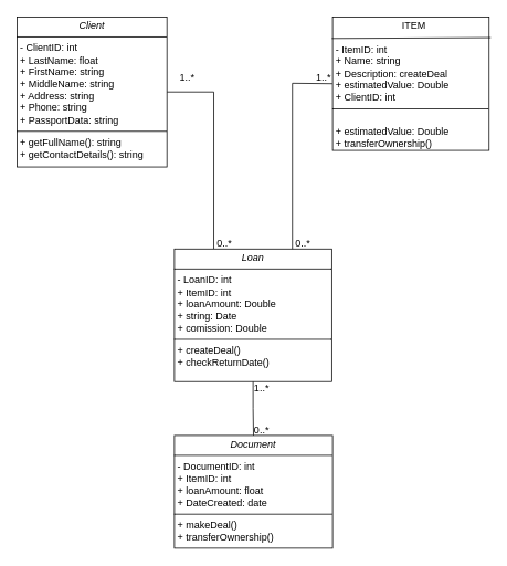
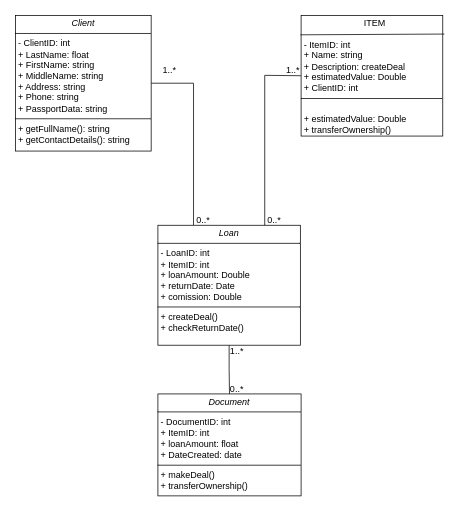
- <mxCell id="5" value="&lt;p style=&quot;margin:0px;margin-top:4px;text-align:center;&quot;&gt;&lt;i&gt;Loan&lt;/i&gt;&lt;/p&gt;&lt;hr size=&quot;1&quot; style=&quot;border-style:solid;&quot;&gt;&lt;p style=&quot;margin:0px;margin-left:4px;&quot;&gt;&lt;span class=&quot;hljs-operator&quot;&gt;- Loan&lt;/span&gt;ID: &lt;span class=&quot;hljs-type&quot;&gt;int&lt;/span&gt;&lt;/p&gt;&lt;p style=&quot;margin:0px;margin-left:4px;&quot;&gt;&lt;span class=&quot;hljs-operator&quot;&gt;+&lt;/span&gt;&amp;nbsp;ItemID: &lt;span class=&quot;hljs-type&quot;&gt;int&lt;/span&gt;&lt;/p&gt;&lt;p style=&quot;margin:0px;margin-left:4px;&quot;&gt;&lt;span class=&quot;hljs-operator&quot;&gt;+&lt;/span&gt;&amp;nbsp;loanAmount: Double&lt;/p&gt;&lt;p style=&quot;margin:0px;margin-left:4px;&quot;&gt;&lt;span class=&quot;hljs-operator&quot;&gt;+&lt;/span&gt;&amp;nbsp;string: Date&lt;br&gt;&lt;/p&gt;&lt;p style=&quot;margin:0px;margin-left:4px;&quot;&gt;+ comission: Double&lt;/p&gt;&lt;hr size=&quot;1&quot; style=&quot;border-style:solid;&quot;&gt;&lt;p style=&quot;margin:0px;margin-left:4px;&quot;&gt;&lt;span class=&quot;hljs-operator&quot;&gt;+&lt;/span&gt;&amp;nbsp;createDeal()&lt;/p&gt;&lt;p style=&quot;margin:0px;margin-left:4px;&quot;&gt;&lt;span class=&quot;hljs-operator&quot;&gt;+&lt;/span&gt; checkReturnDate()&lt;br&gt;&lt;/p&gt;" style="verticalAlign=top;align=left;overflow=fill;html=1;whiteSpace=wrap;" parent="1" vertex="1"><mxGeometry x="210" y="300" width="190" height="160" as="geometry" /></mxCell>
+ <mxCell id="5" value="&lt;p style=&quot;margin:0px;margin-top:4px;text-align:center;&quot;&gt;&lt;i&gt;Loan&lt;/i&gt;&lt;/p&gt;&lt;hr size=&quot;1&quot; style=&quot;border-style:solid;&quot;&gt;&lt;p style=&quot;margin:0px;margin-left:4px;&quot;&gt;&lt;span class=&quot;hljs-operator&quot;&gt;- Loan&lt;/span&gt;ID: &lt;span class=&quot;hljs-type&quot;&gt;int&lt;/span&gt;&lt;/p&gt;&lt;p style=&quot;margin:0px;margin-left:4px;&quot;&gt;&lt;span class=&quot;hljs-operator&quot;&gt;+&lt;/span&gt;&amp;nbsp;ItemID: &lt;span class=&quot;hljs-type&quot;&gt;int&lt;/span&gt;&lt;/p&gt;&lt;p style=&quot;margin:0px;margin-left:4px;&quot;&gt;&lt;span class=&quot;hljs-operator&quot;&gt;+&lt;/span&gt;&amp;nbsp;loanAmount: Double&lt;/p&gt;&lt;p style=&quot;margin:0px;margin-left:4px;&quot;&gt;&lt;span class=&quot;hljs-operator&quot;&gt;+&lt;/span&gt;&amp;nbsp;returnDate: Date&lt;br&gt;&lt;/p&gt;&lt;p style=&quot;margin:0px;margin-left:4px;&quot;&gt;+ comission: Double&lt;/p&gt;&lt;hr size=&quot;1&quot; style=&quot;border-style:solid;&quot;&gt;&lt;p style=&quot;margin:0px;margin-left:4px;&quot;&gt;&lt;span class=&quot;hljs-operator&quot;&gt;+&lt;/span&gt;&amp;nbsp;createDeal()&lt;/p&gt;&lt;p style=&quot;margin:0px;margin-left:4px;&quot;&gt;&lt;span class=&quot;hljs-operator&quot;&gt;+&lt;/span&gt; checkReturnDate()&lt;br&gt;&lt;/p&gt;" style="verticalAlign=top;align=left;overflow=fill;html=1;whiteSpace=wrap;" parent="1" vertex="1"><mxGeometry x="210" y="300" width="190" height="160" as="geometry" /></mxCell>
